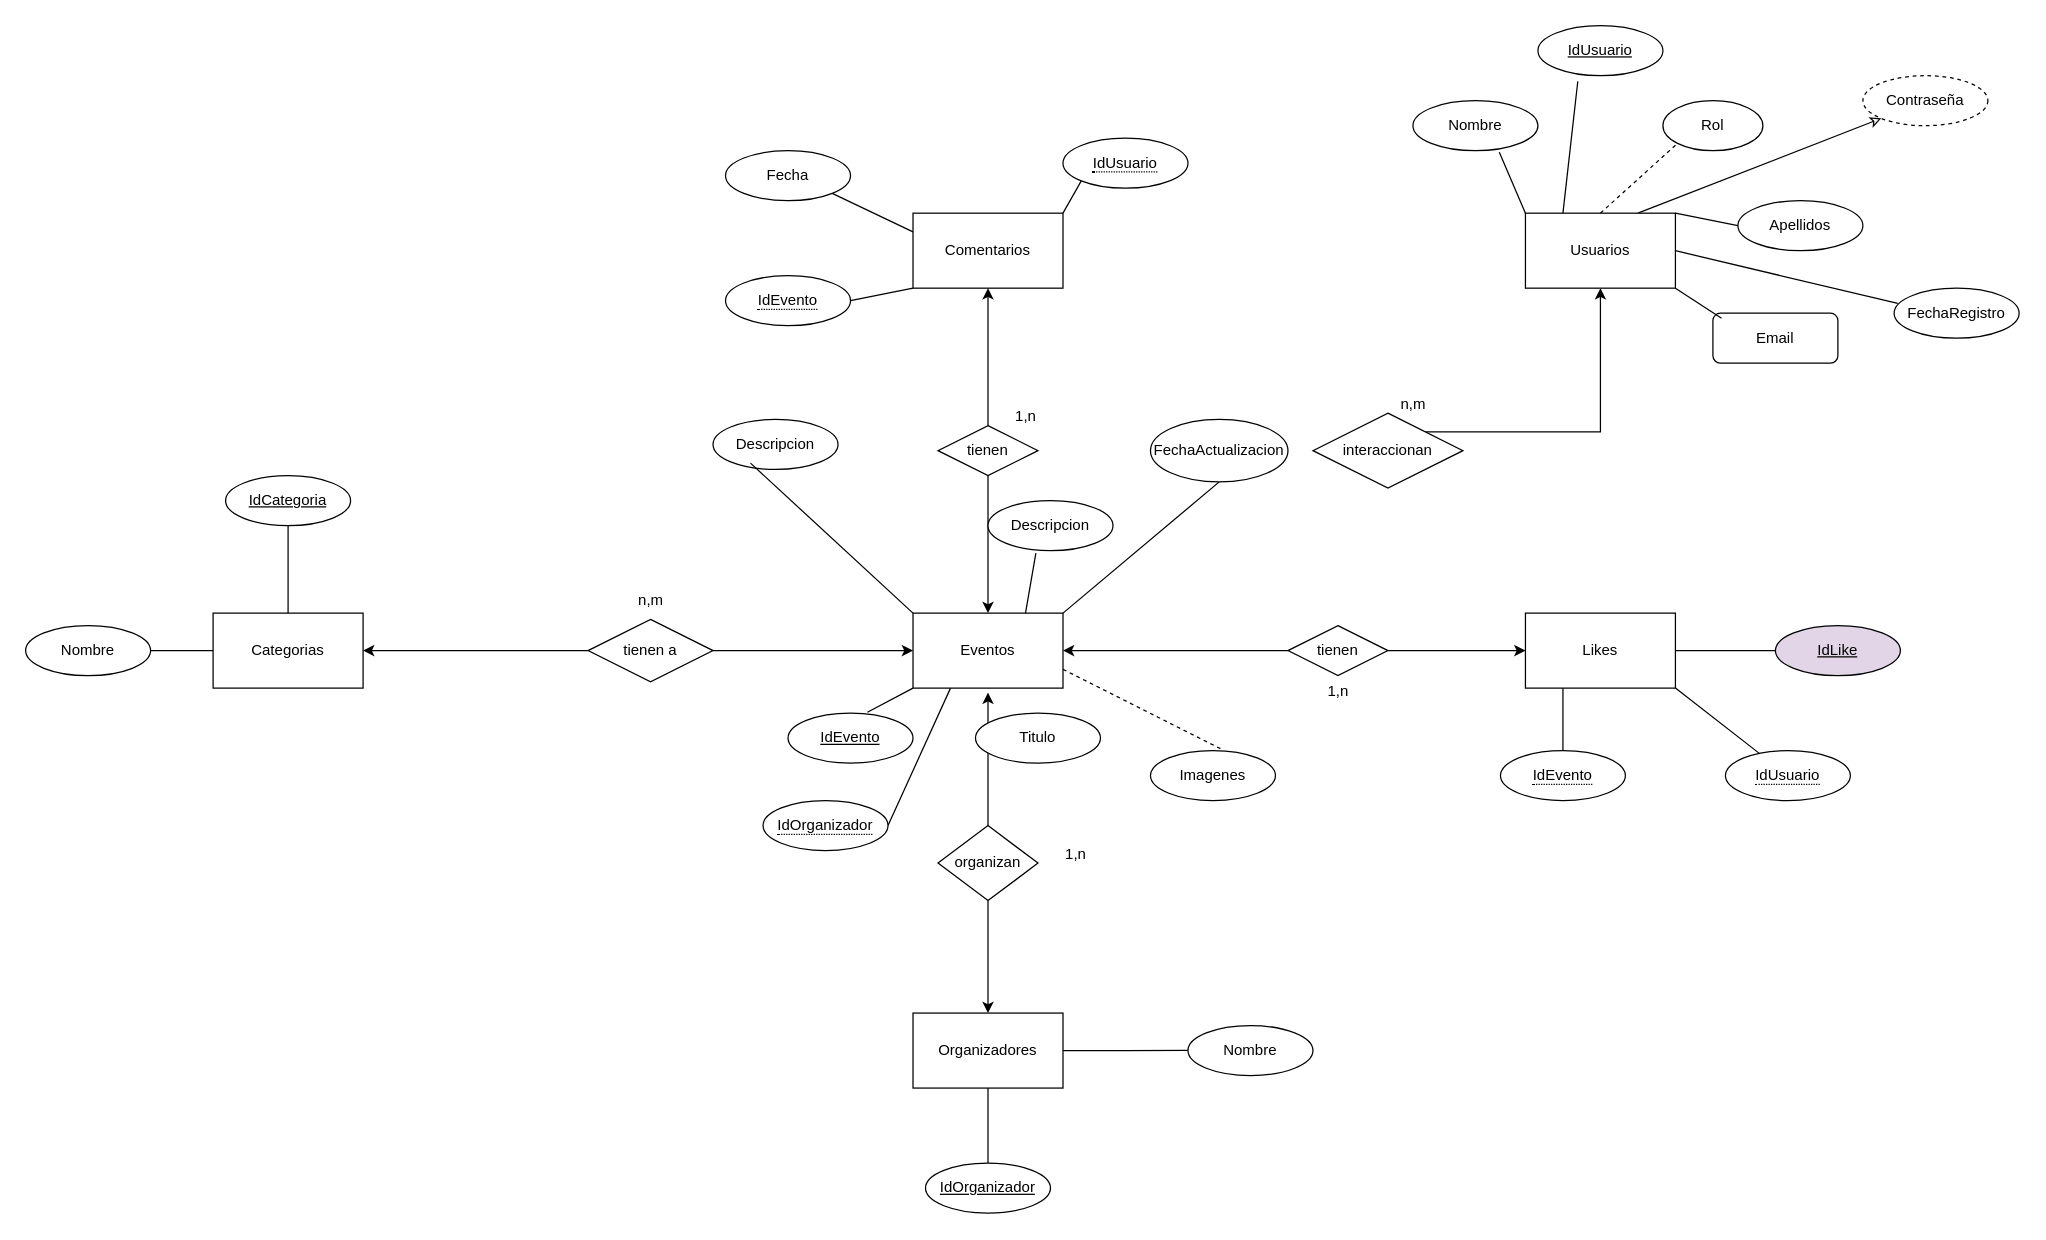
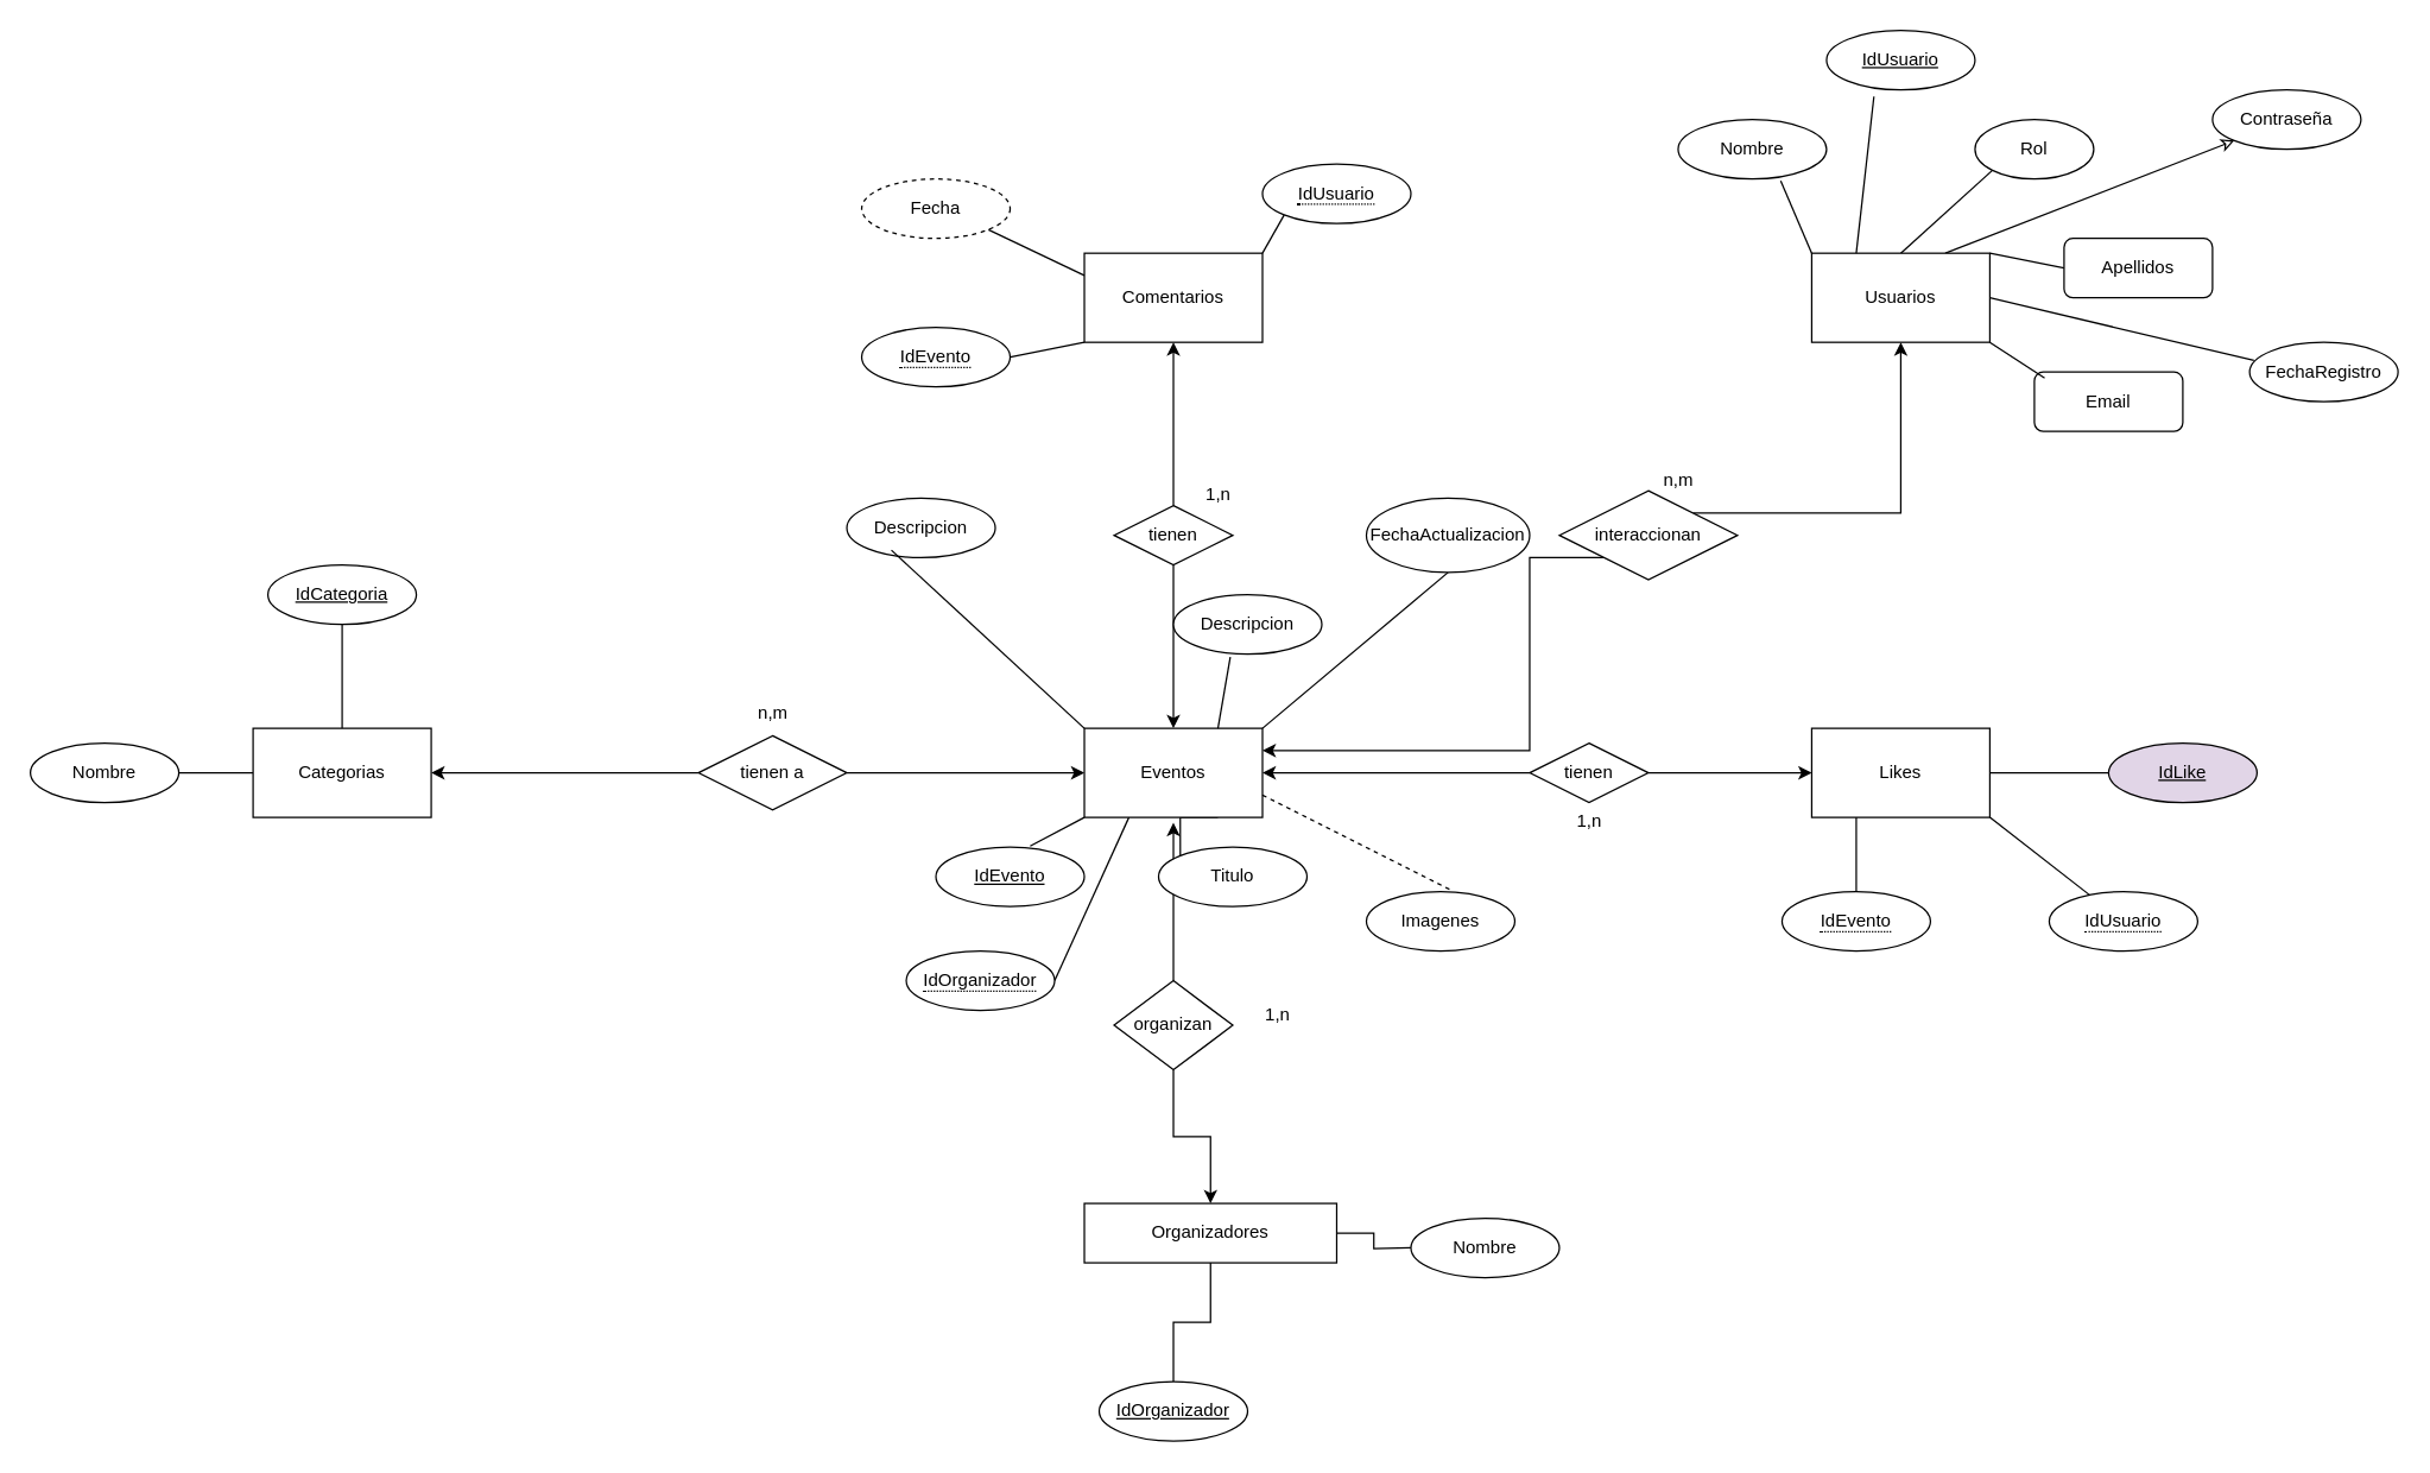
- <mxCell id="59" value="Contraseña" style="ellipse;whiteSpace=wrap;html=1;align=center;dashed=1;" vertex="1" parent="1"><mxGeometry x="1490" y="60" width="100" height="40" as="geometry" /></mxCell>
+ <mxCell id="59" value="Contraseña" style="ellipse;whiteSpace=wrap;html=1;align=center;" vertex="1" parent="1"><mxGeometry x="1490" y="60" width="100" height="40" as="geometry" /></mxCell>
- <mxCell id="51" value="Fecha" style="ellipse;whiteSpace=wrap;html=1;align=center;" vertex="1" parent="1"><mxGeometry x="580" y="120" width="100" height="40" as="geometry" /></mxCell>
+ <mxCell id="51" value="Fecha" style="ellipse;whiteSpace=wrap;html=1;align=center;dashed=1;" vertex="1" parent="1"><mxGeometry x="580" y="120" width="100" height="40" as="geometry" /></mxCell>
- <mxCell id="2" style="rounded=0;orthogonalLoop=1;jettySize=auto;html=1;exitX=0.5;exitY=0;exitDx=0;exitDy=0;entryX=0;entryY=1;entryDx=0;entryDy=0;endArrow=none;endFill=0;dashed=1;" edge="1" parent="1" source="5" target="55"><mxGeometry relative="1" as="geometry" /></mxCell>
+ <mxCell id="2" style="rounded=0;orthogonalLoop=1;jettySize=auto;html=1;exitX=0.5;exitY=0;exitDx=0;exitDy=0;entryX=0;entryY=1;entryDx=0;entryDy=0;endArrow=none;endFill=0;" edge="1" parent="1" source="5" target="55"><mxGeometry relative="1" as="geometry" /></mxCell>
- <mxCell id="57" value="Apellidos" style="ellipse;whiteSpace=wrap;html=1;align=center;" vertex="1" parent="1"><mxGeometry x="1390" y="160" width="100" height="40" as="geometry" /></mxCell>
+ <mxCell id="57" value="Apellidos" style="whiteSpace=wrap;html=1;align=center;rounded=1;" vertex="1" parent="1"><mxGeometry x="1390" y="160" width="100" height="40" as="geometry" /></mxCell>
+ <mxCell id="69" style="edgeStyle=orthogonalEdgeStyle;rounded=0;orthogonalLoop=1;jettySize=auto;html=1;exitX=0;exitY=1;exitDx=0;exitDy=0;entryX=1;entryY=0.25;entryDx=0;entryDy=0;" edge="1" parent="1" source="70" target="9"><mxGeometry relative="1" as="geometry"><Array as="points"><mxPoint x="1030" y="375" /><mxPoint x="1030" y="505" /></Array></mxGeometry></mxCell>
+ <mxCell id="6" style="edgeStyle=orthogonalEdgeStyle;rounded=0;orthogonalLoop=1;jettySize=auto;html=1;exitX=0.75;exitY=1;exitDx=0;exitDy=0;entryX=0;entryY=0;entryDx=0;entryDy=0;endArrow=none;endFill=0;" edge="1" parent="1" source="9" target="39"><mxGeometry relative="1" as="geometry" /></mxCell>
- <mxCell id="23" value="Organizadores" style="whiteSpace=wrap;html=1;" vertex="1" parent="1"><mxGeometry x="730" y="810" width="120" height="60" as="geometry" /></mxCell>
+ <mxCell id="23" value="Organizadores" style="whiteSpace=wrap;html=1;" vertex="1" parent="1"><mxGeometry x="730" y="810" width="170" height="40" as="geometry" /></mxCell>
